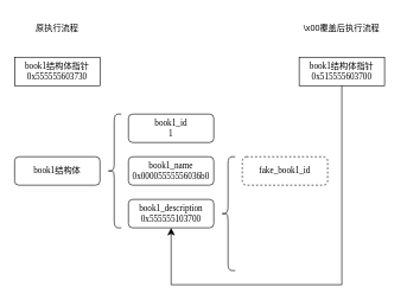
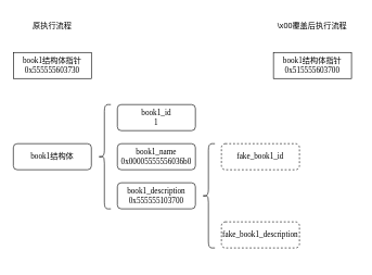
+ <mxCell id="13" value="fake_book1_description" style="rounded=1;whiteSpace=wrap;html=1;fontFamily=Times New Roman;dashed=1;" vertex="1" parent="1"><mxGeometry x="340" y="340" width="120" height="40" as="geometry" /></mxCell>
- <mxCell id="14" value="" style="edgeStyle=elbowEdgeStyle;elbow=vertical;endArrow=classic;html=1;curved=0;rounded=0;endSize=8;startSize=8;fontFamily=Times New Roman;entryX=0.5;entryY=1;entryDx=0;entryDy=0;exitX=0.5;exitY=1;exitDx=0;exitDy=0;" edge="1" parent="1" source="6" target="10"><mxGeometry width="50" height="50" relative="1" as="geometry"><mxPoint x="480" y="130" as="sourcePoint" /><mxPoint x="230" y="420" as="targetPoint" /><Array as="points"><mxPoint x="400" y="400" /><mxPoint x="550" y="400" /><mxPoint x="410" y="400" /><mxPoint x="420" y="400" /></Array></mxGeometry></mxCell>
